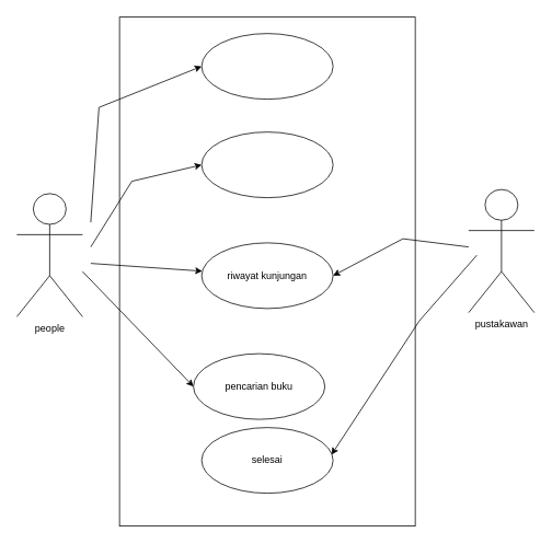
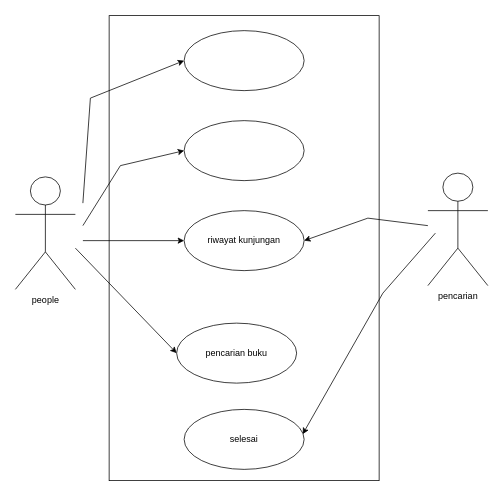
- <mxCell id="7" value="riwayat kunjungan" style="ellipse;whiteSpace=wrap;html=1;" vertex="1" parent="1"><mxGeometry x="245" y="295" width="160" height="80" as="geometry" /></mxCell>
+ <mxCell id="7" value="riwayat kunjungan" style="ellipse;whiteSpace=wrap;html=1;" vertex="1" parent="1"><mxGeometry x="245" y="280" width="160" height="80" as="geometry" /></mxCell>
- <mxCell id="4" value="pustakawan&lt;br&gt;" style="shape=umlActor;verticalLabelPosition=bottom;verticalAlign=top;html=1;outlineConnect=0;" vertex="1" parent="1"><mxGeometry x="570" y="230" width="80" height="150" as="geometry" /></mxCell>
+ <mxCell id="4" value="pencarian&lt;br&gt;" style="shape=umlActor;verticalLabelPosition=bottom;verticalAlign=top;html=1;outlineConnect=0;" vertex="1" parent="1"><mxGeometry x="570" y="230" width="80" height="150" as="geometry" /></mxCell>
- <mxCell id="10" value="selesai" style="ellipse;whiteSpace=wrap;html=1;" vertex="1" parent="1"><mxGeometry x="245" y="520" width="160" height="80" as="geometry" /></mxCell>
+ <mxCell id="10" value="selesai" style="ellipse;whiteSpace=wrap;html=1;" vertex="1" parent="1"><mxGeometry x="245" y="545" width="160" height="80" as="geometry" /></mxCell>
